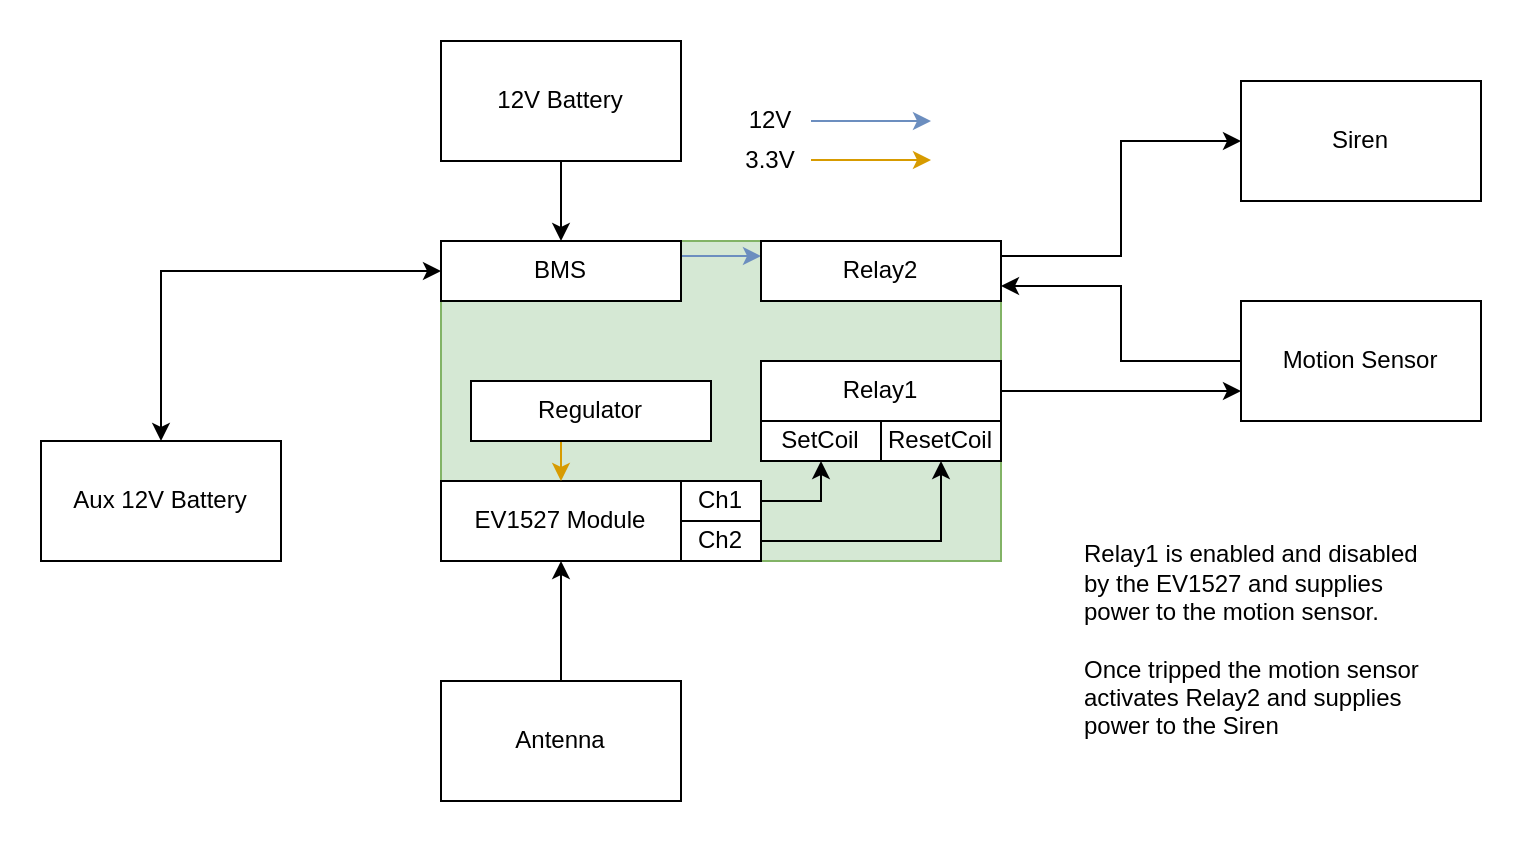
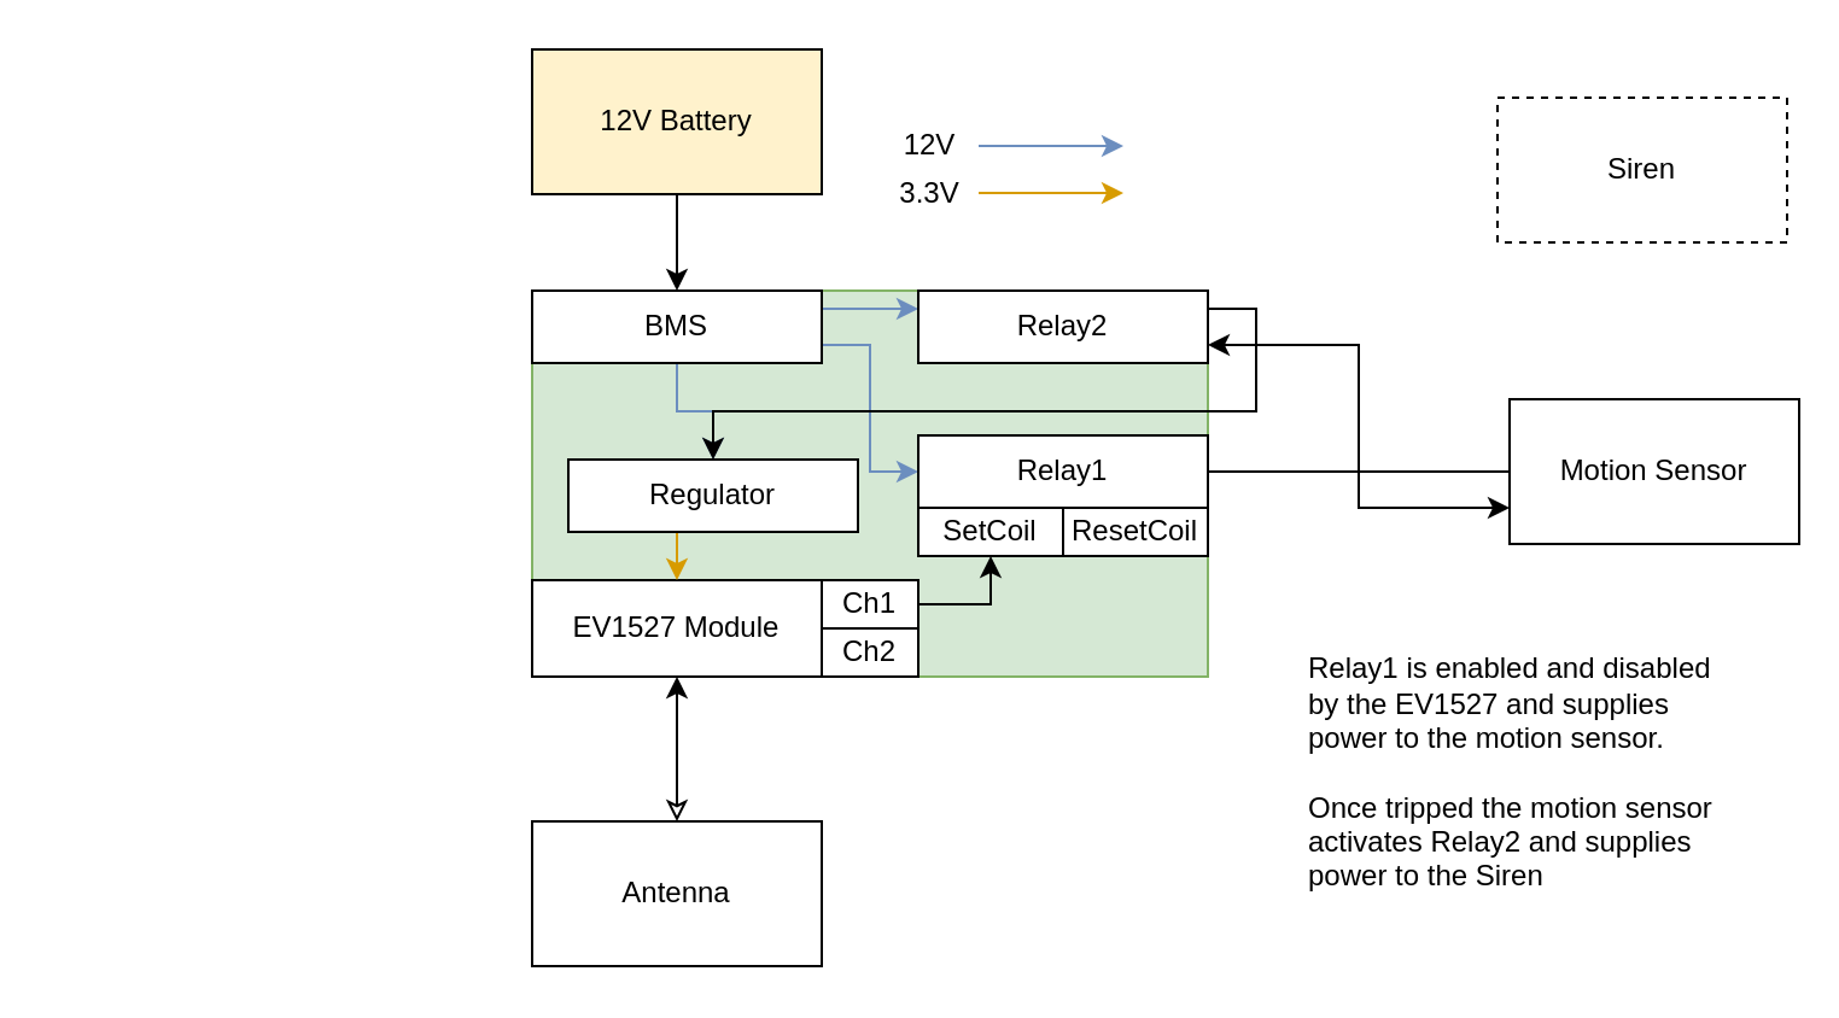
- <mxCell id="4" value="12V Battery" style="rounded=0;whiteSpace=wrap;html=1;" parent="1" vertex="1"><mxGeometry x="220" y="20" width="120" height="60" as="geometry" /></mxCell>
+ <mxCell id="4" value="12V Battery" style="rounded=0;whiteSpace=wrap;html=1;fillColor=#fff2cc;" parent="1" vertex="1"><mxGeometry x="220" y="20" width="120" height="60" as="geometry" /></mxCell>
- <mxCell id="2" value="Siren" style="rounded=0;whiteSpace=wrap;html=1;" parent="1" vertex="1"><mxGeometry x="620" y="40" width="120" height="60" as="geometry" /></mxCell>
+ <mxCell id="2" value="Siren" style="rounded=0;whiteSpace=wrap;html=1;dashed=1;" parent="1" vertex="1"><mxGeometry x="620" y="40" width="120" height="60" as="geometry" /></mxCell>
- <mxCell id="28" style="edgeStyle=orthogonalEdgeStyle;rounded=0;orthogonalLoop=1;jettySize=auto;html=1;exitX=1;exitY=0.25;exitDx=0;exitDy=0;entryX=0;entryY=0.5;entryDx=0;entryDy=0;startArrow=none;startFill=0;endArrow=classic;endFill=1;" parent="1" source="13" target="2" edge="1"><mxGeometry relative="1" as="geometry" /></mxCell>
+ <mxCell id="28" style="edgeStyle=orthogonalEdgeStyle;rounded=0;orthogonalLoop=1;jettySize=auto;html=1;exitX=1;exitY=0.25;exitDx=0;exitDy=0;startArrow=none;startFill=0;endArrow=classic;endFill=1;" parent="1" source="13" target="17" edge="1"><mxGeometry relative="1" as="geometry" /></mxCell>
- <mxCell id="27" style="edgeStyle=orthogonalEdgeStyle;rounded=0;orthogonalLoop=1;jettySize=auto;html=1;exitX=0;exitY=0.5;exitDx=0;exitDy=0;entryX=0.5;entryY=0;entryDx=0;entryDy=0;startArrow=classic;startFill=1;endArrow=classic;endFill=1;" parent="1" source="11" target="5" edge="1"><mxGeometry relative="1" as="geometry" /></mxCell>
+ <mxCell id="10" style="edgeStyle=orthogonalEdgeStyle;rounded=0;orthogonalLoop=1;jettySize=auto;html=1;exitX=1;exitY=0.75;exitDx=0;exitDy=0;entryX=0;entryY=0.5;entryDx=0;entryDy=0;fillColor=#dae8fc;strokeColor=#6c8ebf;" edge="1" parent="6" source="11" target="12"><mxGeometry relative="1" as="geometry" /></mxCell>
+ <mxCell id="9" style="edgeStyle=orthogonalEdgeStyle;rounded=0;orthogonalLoop=1;jettySize=auto;html=1;exitX=0.5;exitY=1;exitDx=0;exitDy=0;entryX=0.5;entryY=0;entryDx=0;entryDy=0;startArrow=none;startFill=0;endArrow=classic;endFill=1;fillColor=#dae8fc;strokeColor=#6c8ebf;" parent="6" source="11" target="17" edge="1"><mxGeometry relative="1" as="geometry" /></mxCell>
- <mxCell id="26" value="Motion Sensor" style="rounded=0;whiteSpace=wrap;html=1;" parent="1" vertex="1"><mxGeometry x="620" y="150" width="120" height="60" as="geometry" /></mxCell>
+ <mxCell id="26" value="Motion Sensor" style="rounded=0;whiteSpace=wrap;html=1;" parent="1" vertex="1"><mxGeometry x="625" y="165" width="120" height="60" as="geometry" /></mxCell>
- <mxCell id="5" value="Aux 12V Battery" style="rounded=0;whiteSpace=wrap;html=1;" parent="1" vertex="1"><mxGeometry x="20" y="220" width="120" height="60" as="geometry" /></mxCell>
- <mxCell id="19" style="edgeStyle=orthogonalEdgeStyle;rounded=0;orthogonalLoop=1;jettySize=auto;html=1;exitX=1;exitY=0.5;exitDx=0;exitDy=0;entryX=0.5;entryY=1;entryDx=0;entryDy=0;" edge="1" parent="6" source="20" target="22"><mxGeometry relative="1" as="geometry" /></mxCell>
- <mxCell id="24" style="edgeStyle=orthogonalEdgeStyle;rounded=0;orthogonalLoop=1;jettySize=auto;html=1;exitX=0.5;exitY=1;exitDx=0;exitDy=0;entryX=0.5;entryY=0;entryDx=0;entryDy=0;endArrow=none;endFill=0;startArrow=classic;startFill=1;" parent="1" source="15" target="23" edge="1"><mxGeometry relative="1" as="geometry" /></mxCell>
+ <mxCell id="24" style="edgeStyle=orthogonalEdgeStyle;rounded=0;orthogonalLoop=1;jettySize=auto;html=1;exitX=0.5;exitY=1;exitDx=0;exitDy=0;entryX=0.5;entryY=0;entryDx=0;entryDy=0;endArrow=classic;endFill=0;startArrow=classic;startFill=1;" parent="1" source="15" target="23" edge="1"><mxGeometry relative="1" as="geometry" /></mxCell>
